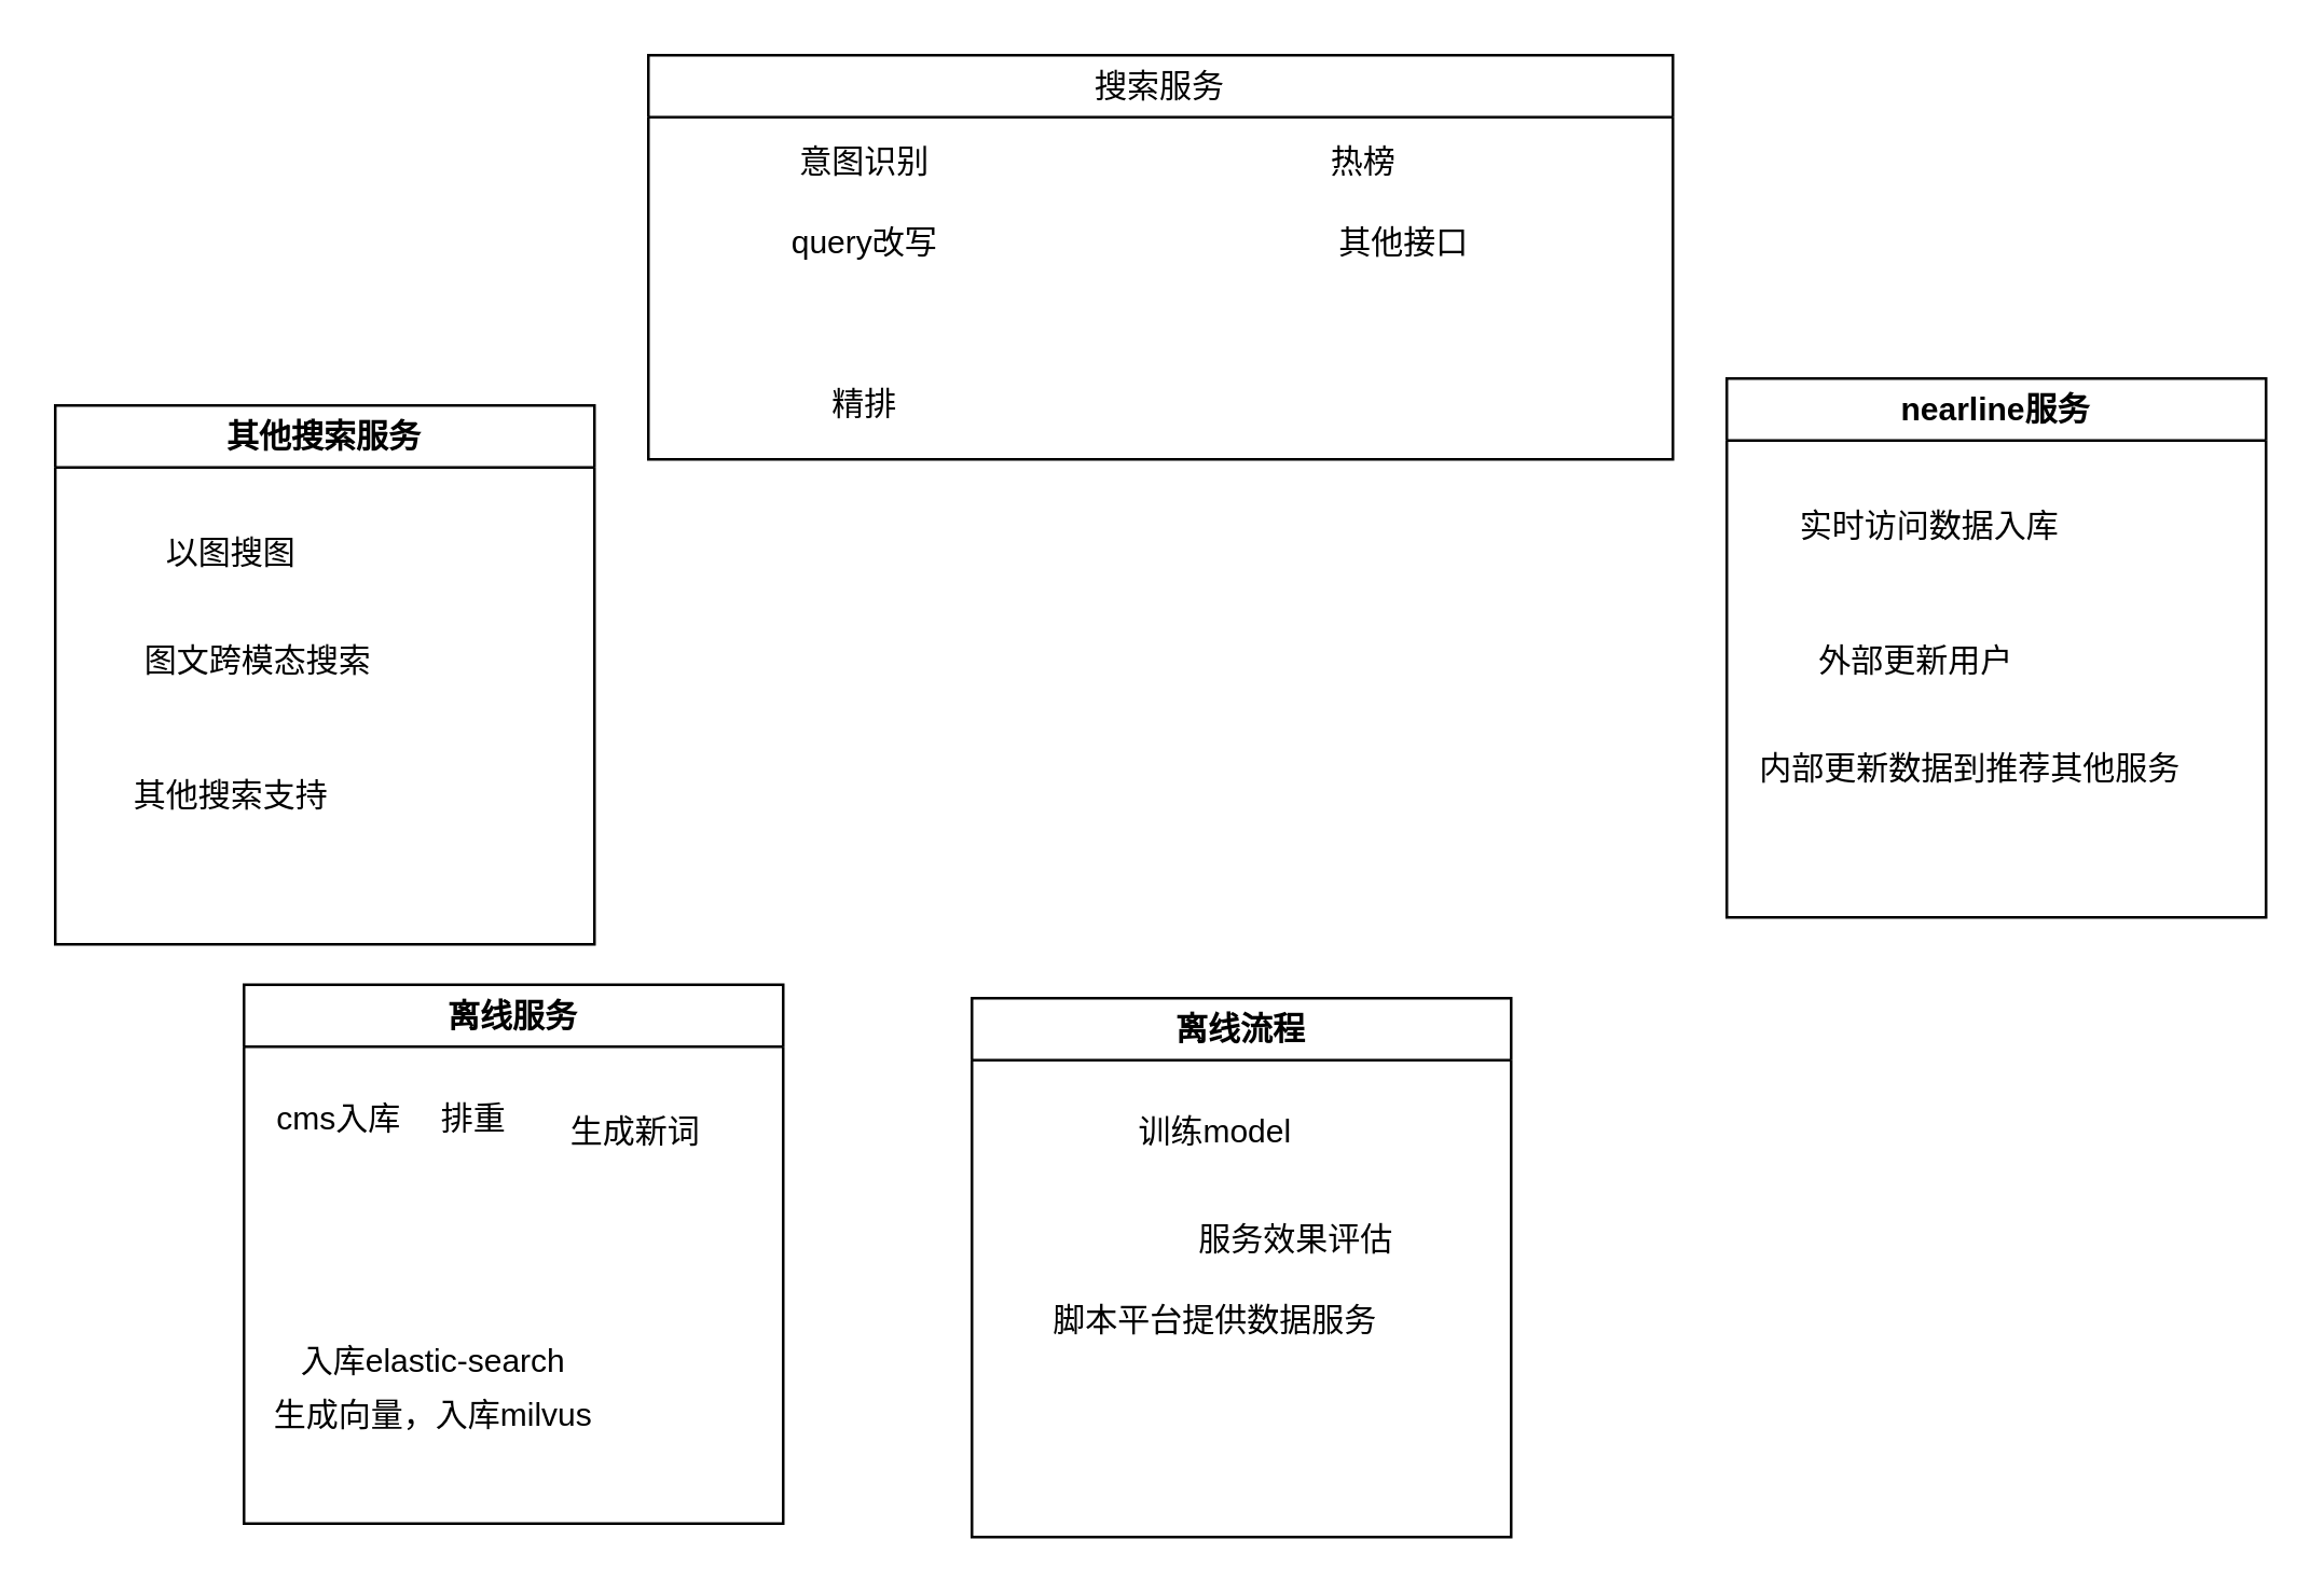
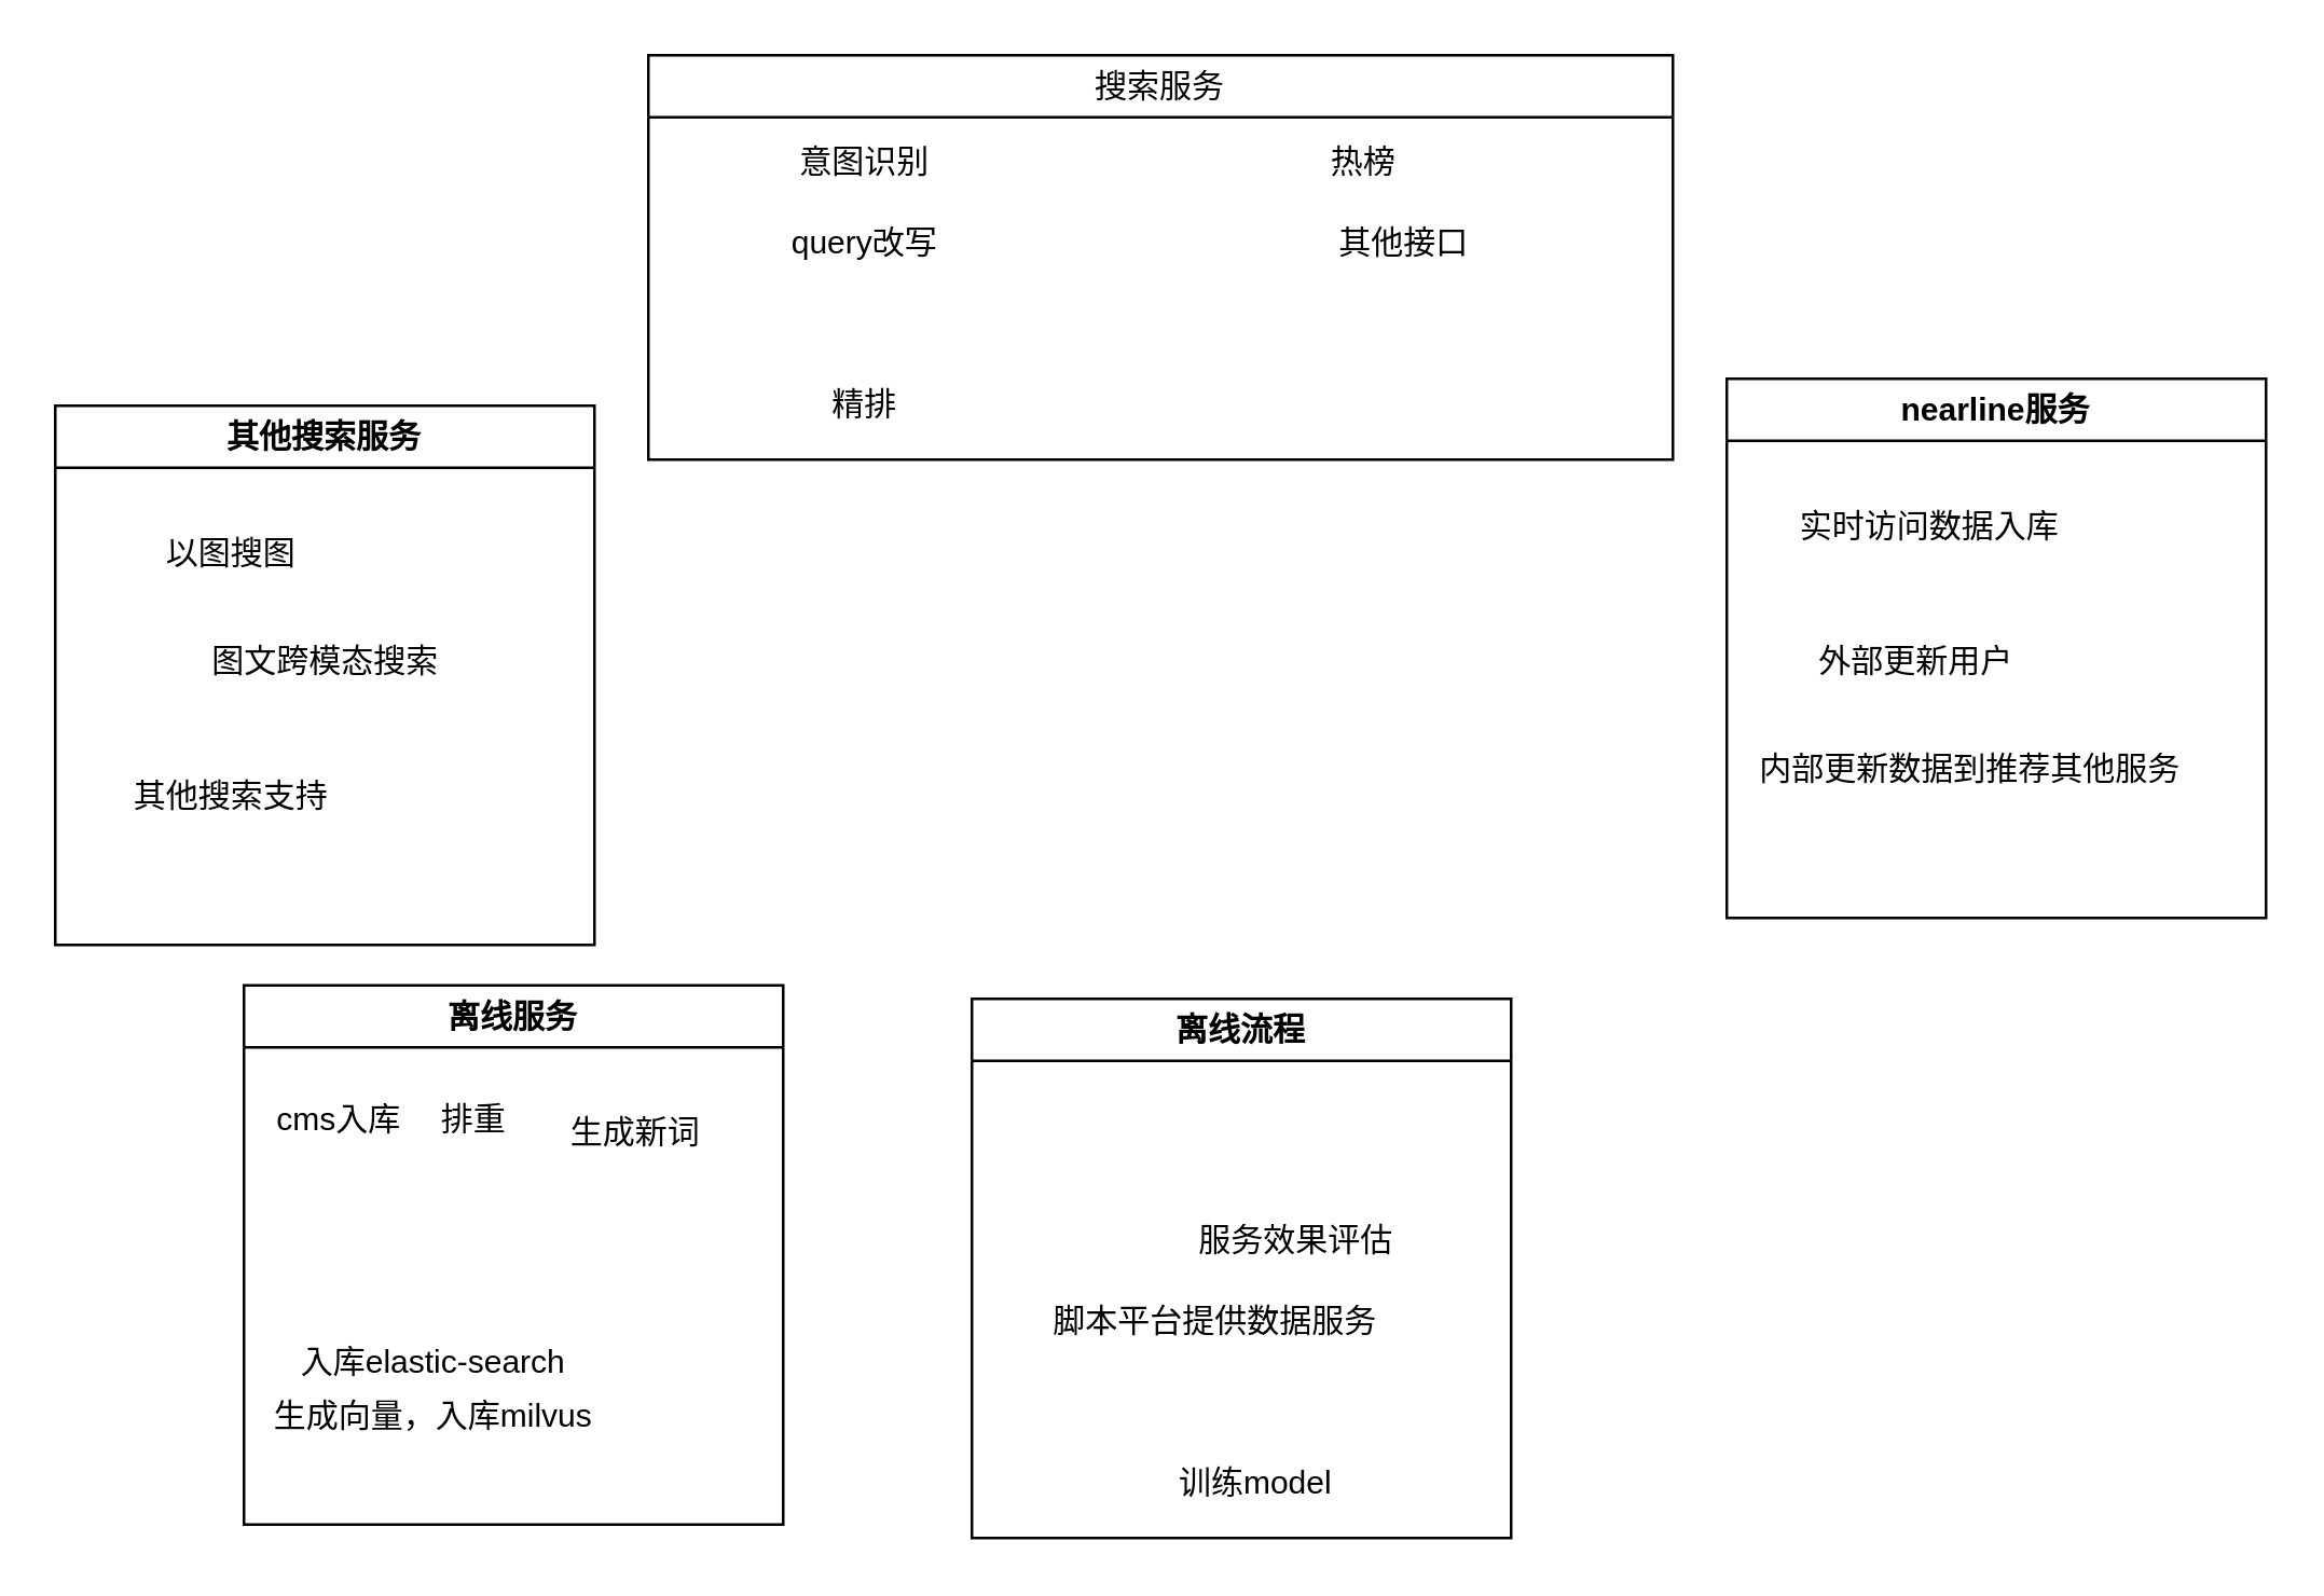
- <mxCell id="20" value="图文跨模态搜索" style="text;html=1;align=center;verticalAlign=middle;resizable=0;points=[];autosize=1;strokeColor=none;fillColor=none;" vertex="1" parent="19"><mxGeometry x="20" y="80" width="110" height="30" as="geometry" /></mxCell>
+ <mxCell id="20" value="图文跨模态搜索" style="text;html=1;align=center;verticalAlign=middle;resizable=0;points=[];autosize=1;strokeColor=none;fillColor=none;" vertex="1" parent="19"><mxGeometry x="45" y="80" width="110" height="30" as="geometry" /></mxCell>
- <mxCell id="23" value="训练model" style="text;html=1;align=center;verticalAlign=middle;resizable=0;points=[];autosize=1;strokeColor=none;fillColor=none;" vertex="1" parent="1"><mxGeometry x="410" y="405" width="80" height="30" as="geometry" /></mxCell>
+ <mxCell id="23" value="训练model" style="text;html=1;align=center;verticalAlign=middle;resizable=0;points=[];autosize=1;strokeColor=none;fillColor=none;" vertex="1" parent="1"><mxGeometry x="425" y="535" width="80" height="30" as="geometry" /></mxCell>
